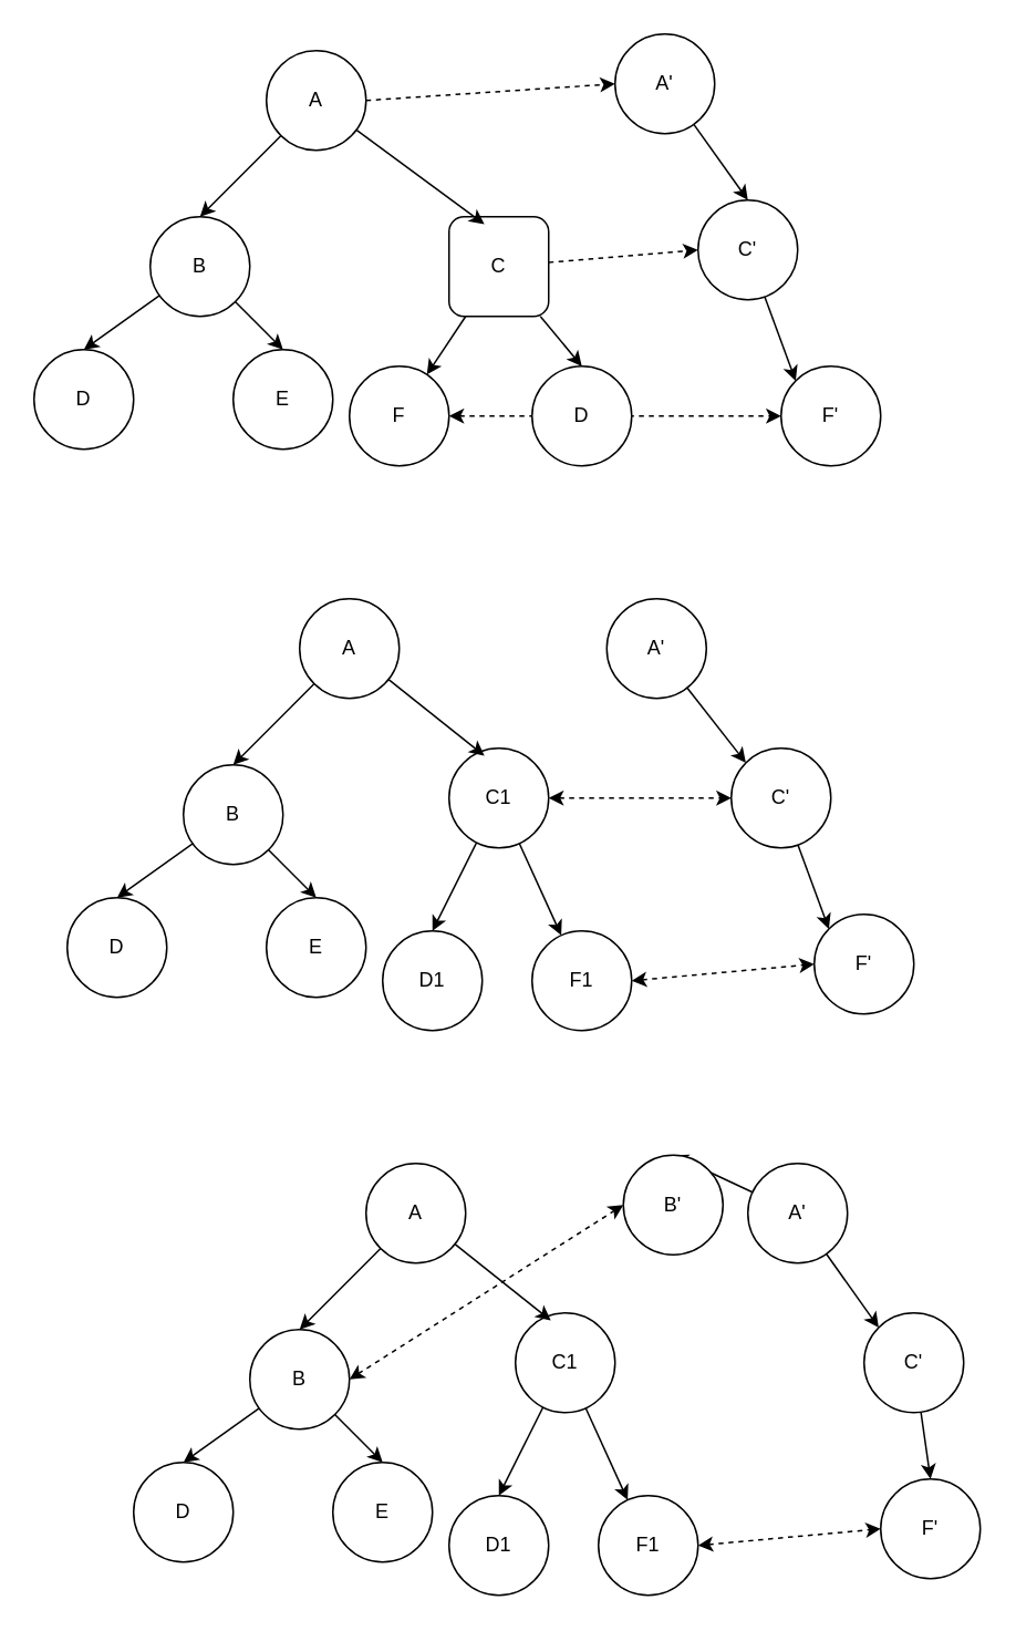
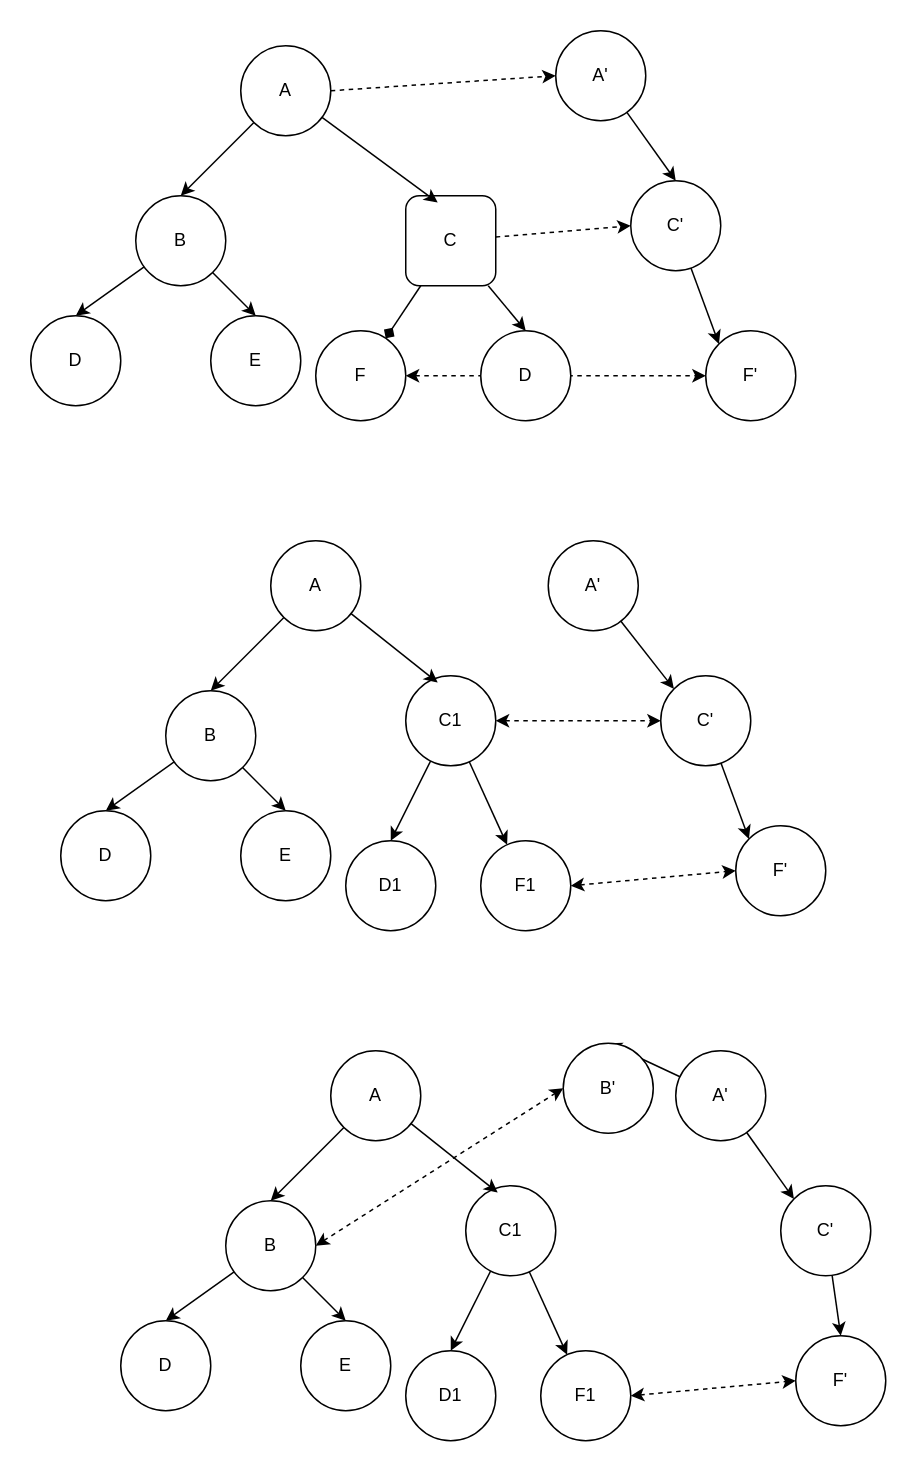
- <mxCell id="6" style="edgeStyle=none;html=1;" edge="1" parent="1" source="9" target="12"><mxGeometry relative="1" as="geometry" /></mxCell>
+ <mxCell id="6" style="edgeStyle=none;html=1;endArrow=diamond;" edge="1" parent="1" source="9" target="12"><mxGeometry relative="1" as="geometry" /></mxCell>
